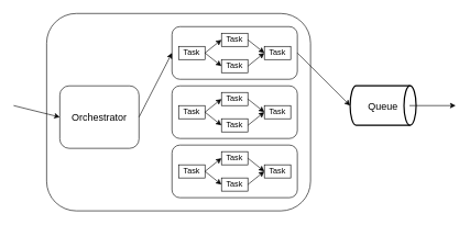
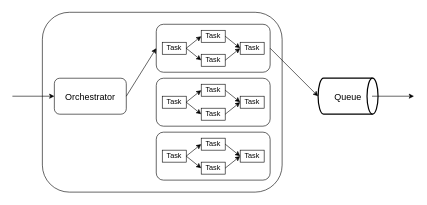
- <mxCell id="4" value="Orchestrator" style="rounded=1;whiteSpace=wrap;html=1;fontSize=15;" parent="1" vertex="1"><mxGeometry x="90" y="130" width="120" height="95" as="geometry" /></mxCell>
+ <mxCell id="4" value="Orchestrator" style="rounded=1;whiteSpace=wrap;html=1;fontSize=15;" parent="1" vertex="1"><mxGeometry x="90" y="130" width="120" height="60" as="geometry" /></mxCell>
